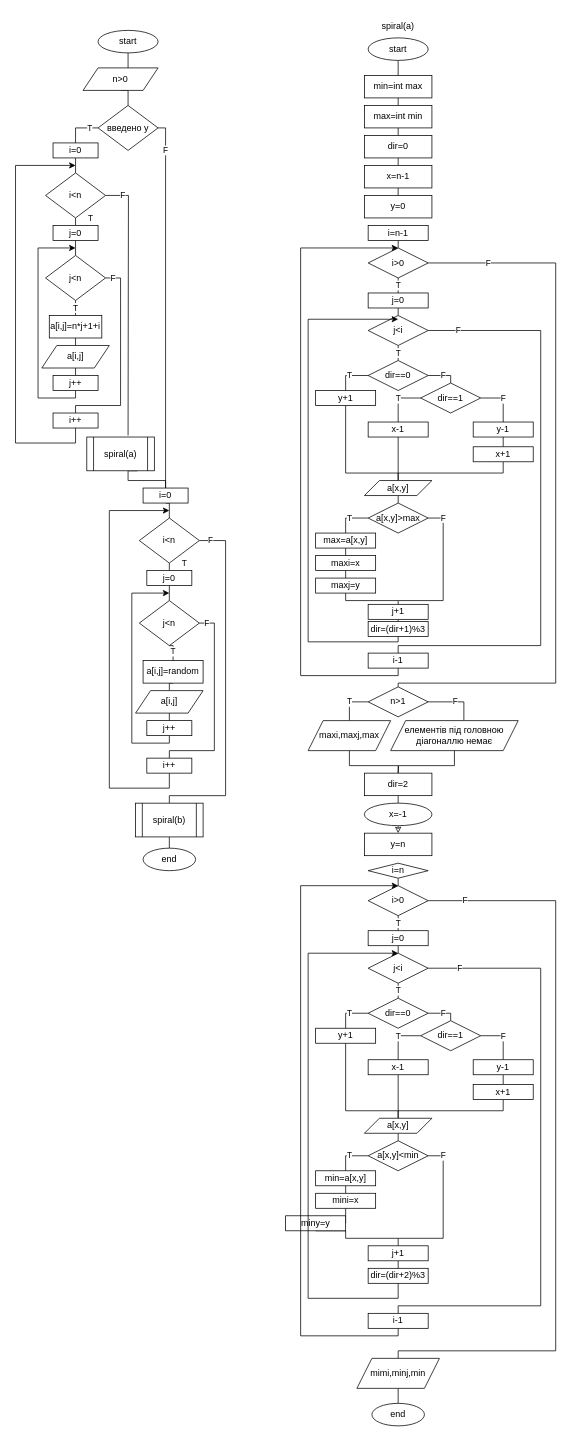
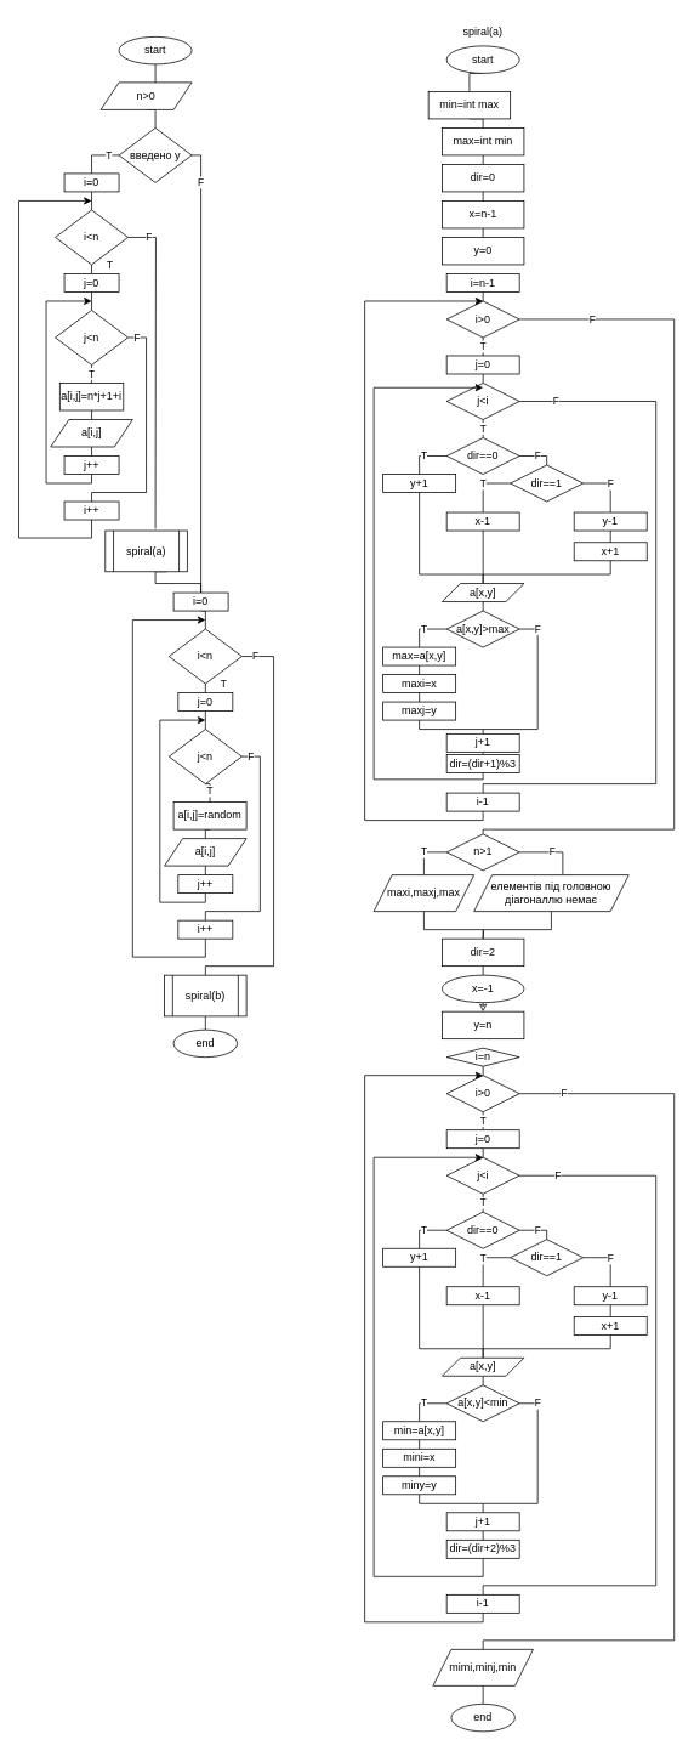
- <mxCell id="54" value="min=int max" style="rounded=0;whiteSpace=wrap;html=1;" vertex="1" parent="1"><mxGeometry x="485" y="100" width="90" height="30" as="geometry" /></mxCell>
+ <mxCell id="54" value="min=int max" style="rounded=0;whiteSpace=wrap;html=1;" vertex="1" parent="1"><mxGeometry x="470" y="100" width="90" height="30" as="geometry" /></mxCell>
- <mxCell id="147" value="miny=y" style="rounded=0;whiteSpace=wrap;html=1;" vertex="1" parent="1"><mxGeometry x="380" y="1620" width="80" height="20" as="geometry" /></mxCell>
+ <mxCell id="147" value="miny=y" style="rounded=0;whiteSpace=wrap;html=1;" vertex="1" parent="1"><mxGeometry x="420" y="1620" width="80" height="20" as="geometry" /></mxCell>
